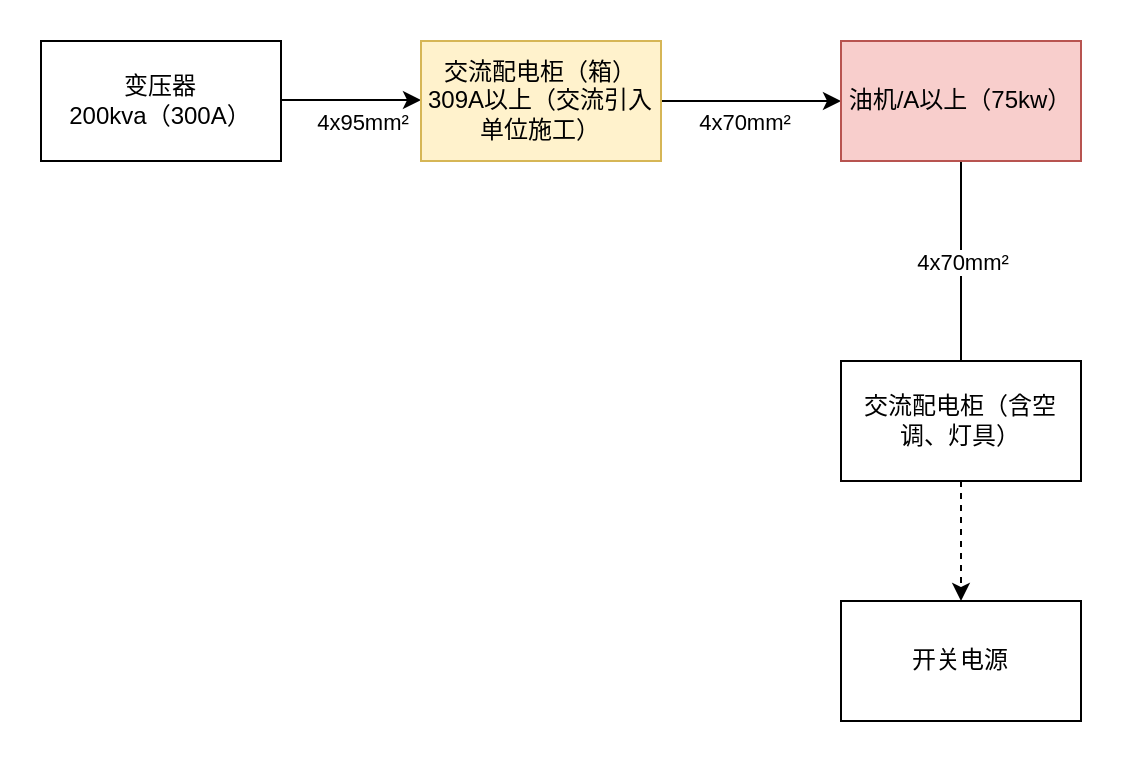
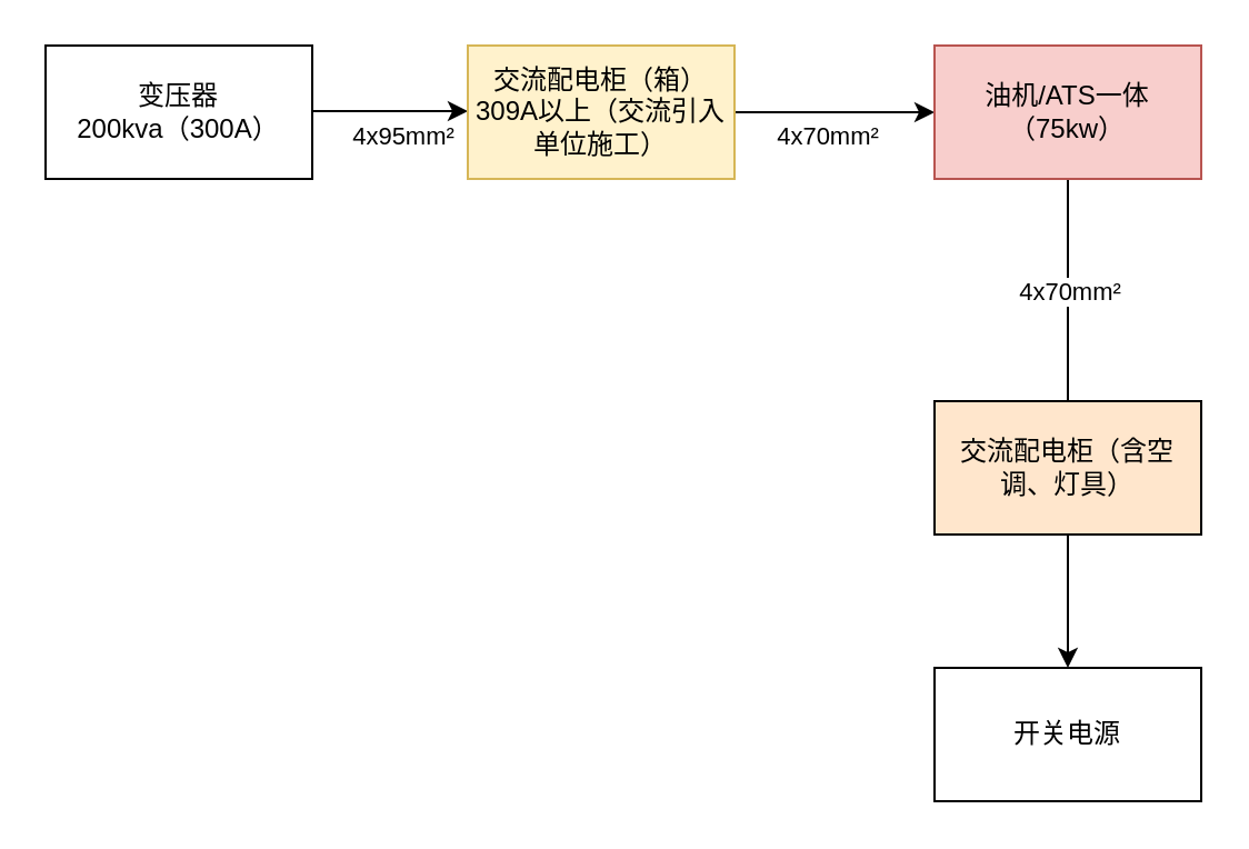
- <mxCell id="10" value="油机/A以上（75kw）" style="rounded=0;whiteSpace=wrap;html=1;fillColor=#f8cecc;strokeColor=#b85450;" parent="1" vertex="1"><mxGeometry x="420" y="20" width="120" height="60" as="geometry" /></mxCell>
+ <mxCell id="10" value="油机/ATS一体（75kw）" style="rounded=0;whiteSpace=wrap;html=1;fillColor=#f8cecc;strokeColor=#b85450;" parent="1" vertex="1"><mxGeometry x="420" y="20" width="120" height="60" as="geometry" /></mxCell>
- <mxCell id="12" value="交流配电柜（含空调、灯具）" style="rounded=0;whiteSpace=wrap;html=1;" parent="1" vertex="1"><mxGeometry x="420" y="180" width="120" height="60" as="geometry" /></mxCell>
+ <mxCell id="12" value="交流配电柜（含空调、灯具）" style="rounded=0;whiteSpace=wrap;html=1;fillColor=#ffe6cc;" parent="1" vertex="1"><mxGeometry x="420" y="180" width="120" height="60" as="geometry" /></mxCell>
- <mxCell id="11" style="edgeStyle=orthogonalEdgeStyle;rounded=0;orthogonalLoop=1;jettySize=auto;html=1;exitX=0.5;exitY=1;exitDx=0;exitDy=0;entryX=0.5;entryY=0;entryDx=0;entryDy=0;dashed=1;" parent="1" source="12" target="13" edge="1"><mxGeometry relative="1" as="geometry" /></mxCell>
+ <mxCell id="11" style="edgeStyle=orthogonalEdgeStyle;rounded=0;orthogonalLoop=1;jettySize=auto;html=1;exitX=0.5;exitY=1;exitDx=0;exitDy=0;entryX=0.5;entryY=0;entryDx=0;entryDy=0;" parent="1" source="12" target="13" edge="1"><mxGeometry relative="1" as="geometry" /></mxCell>
